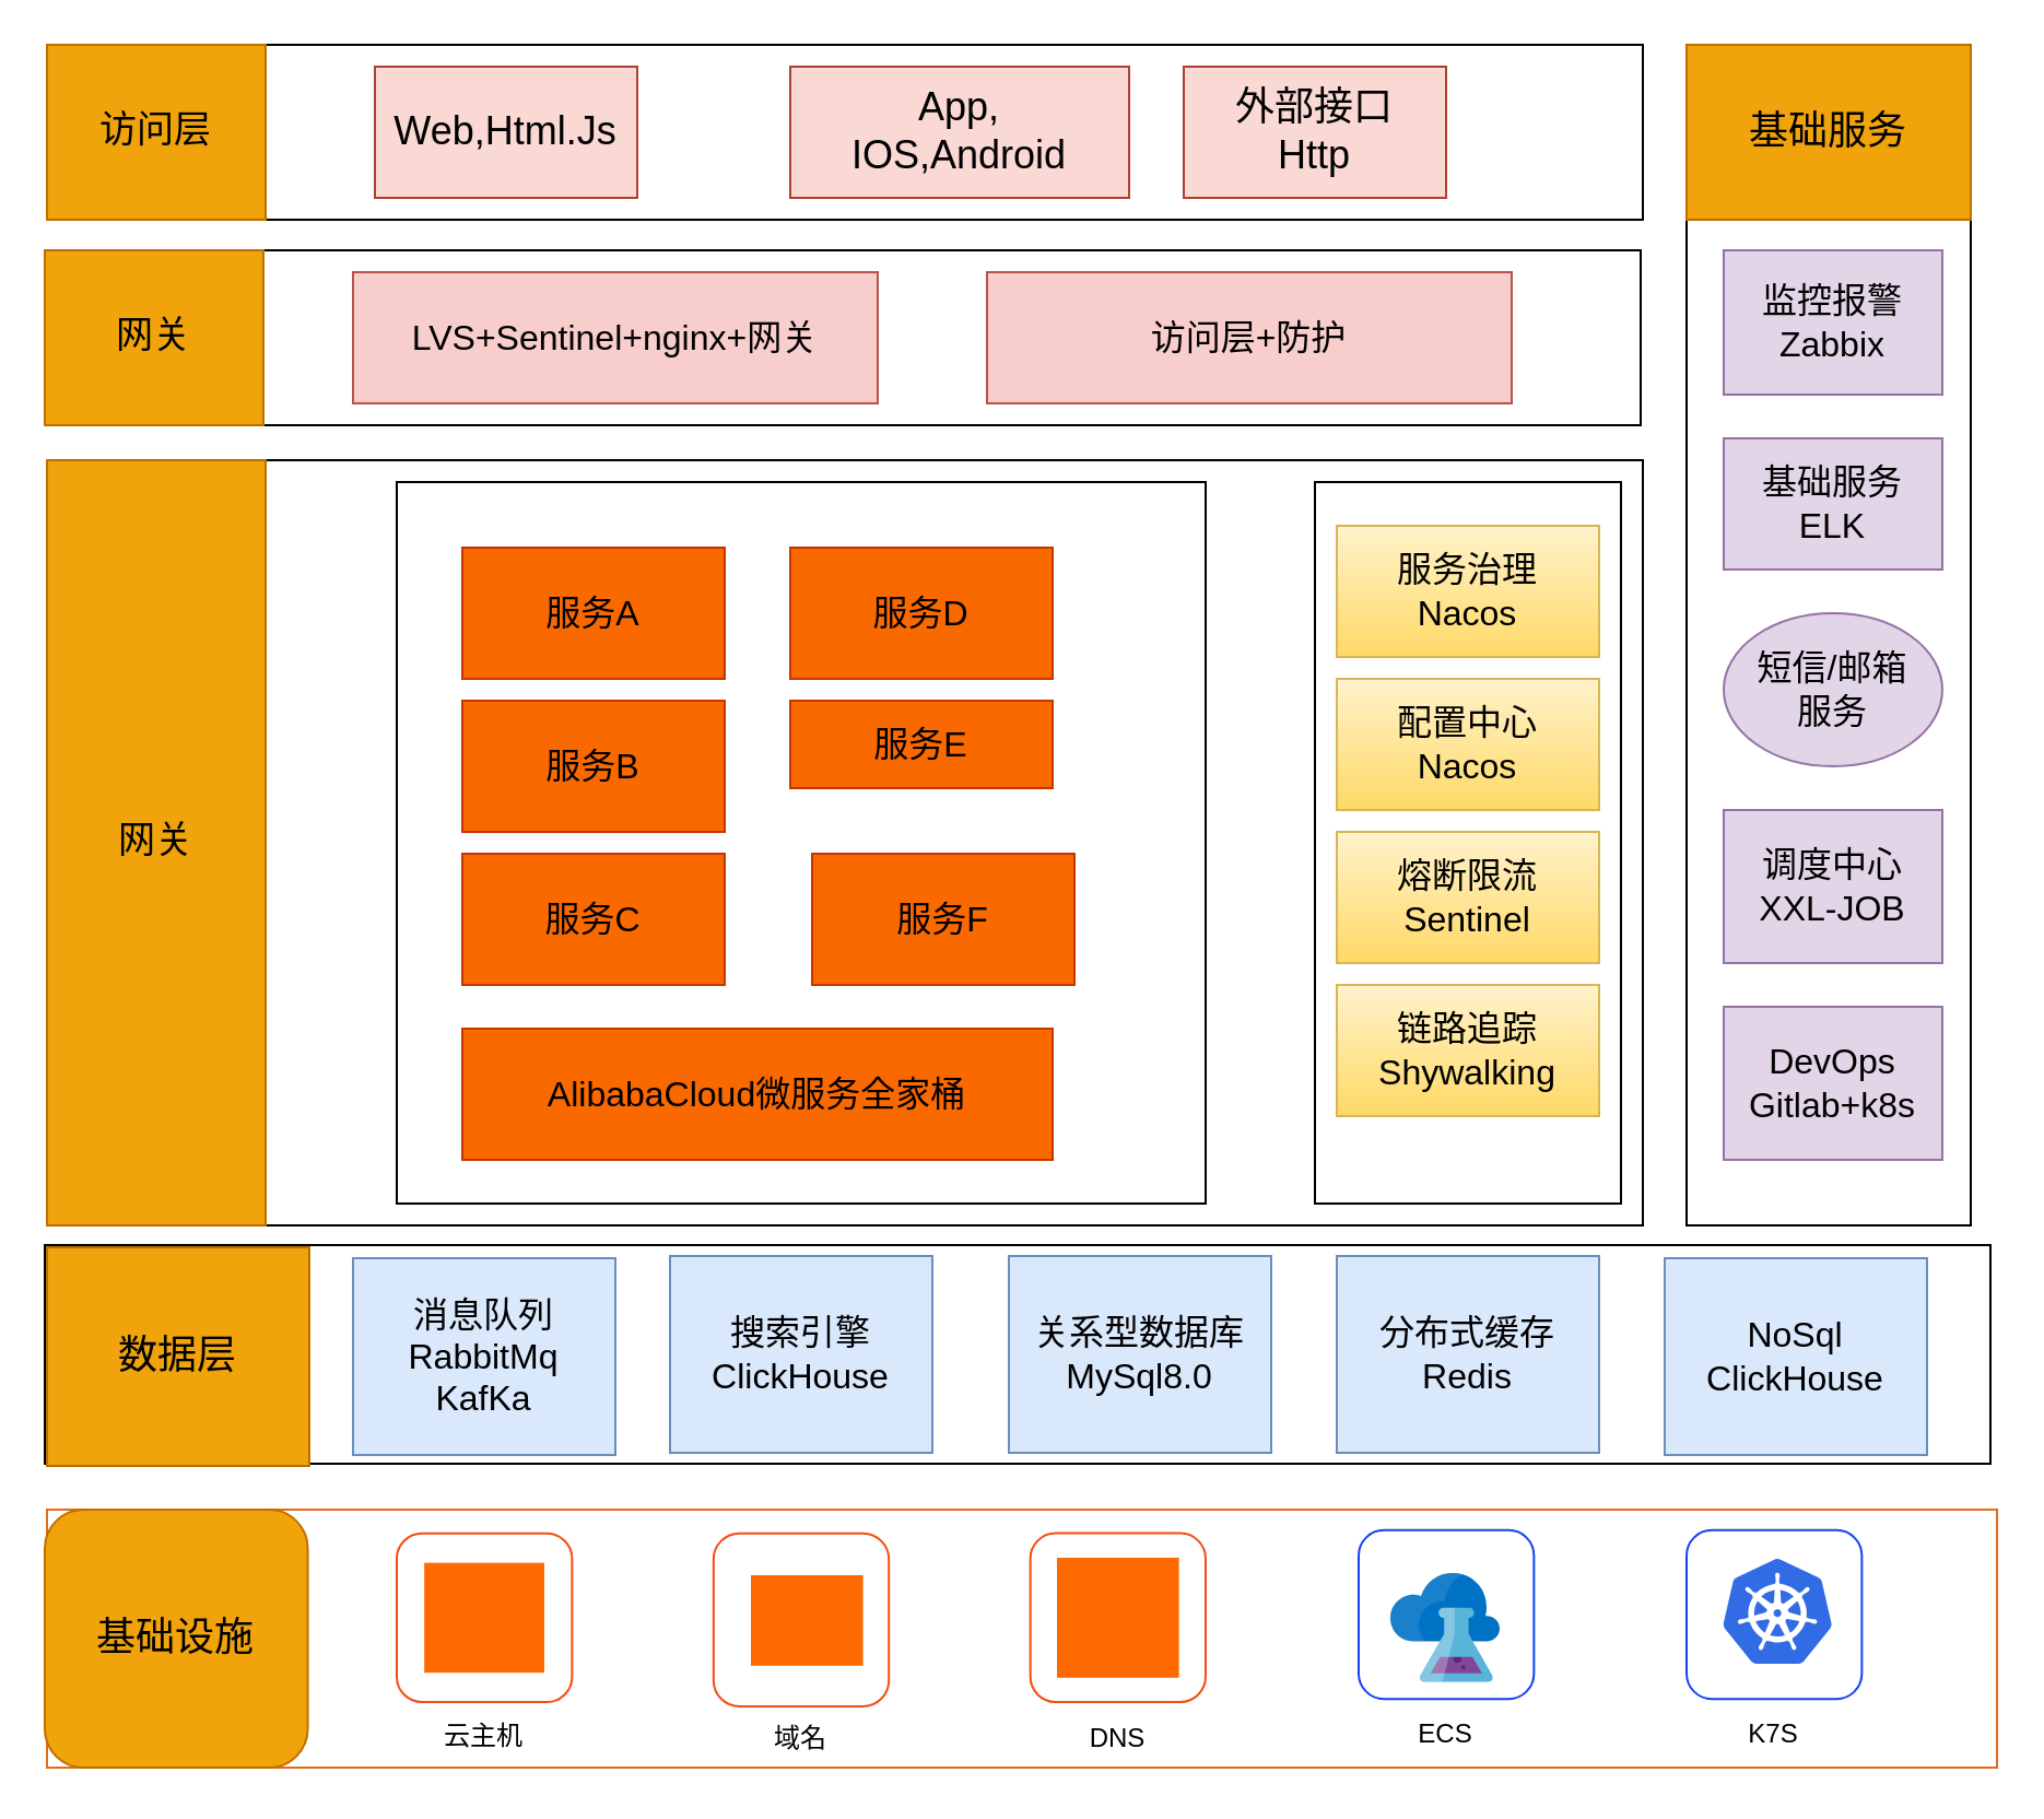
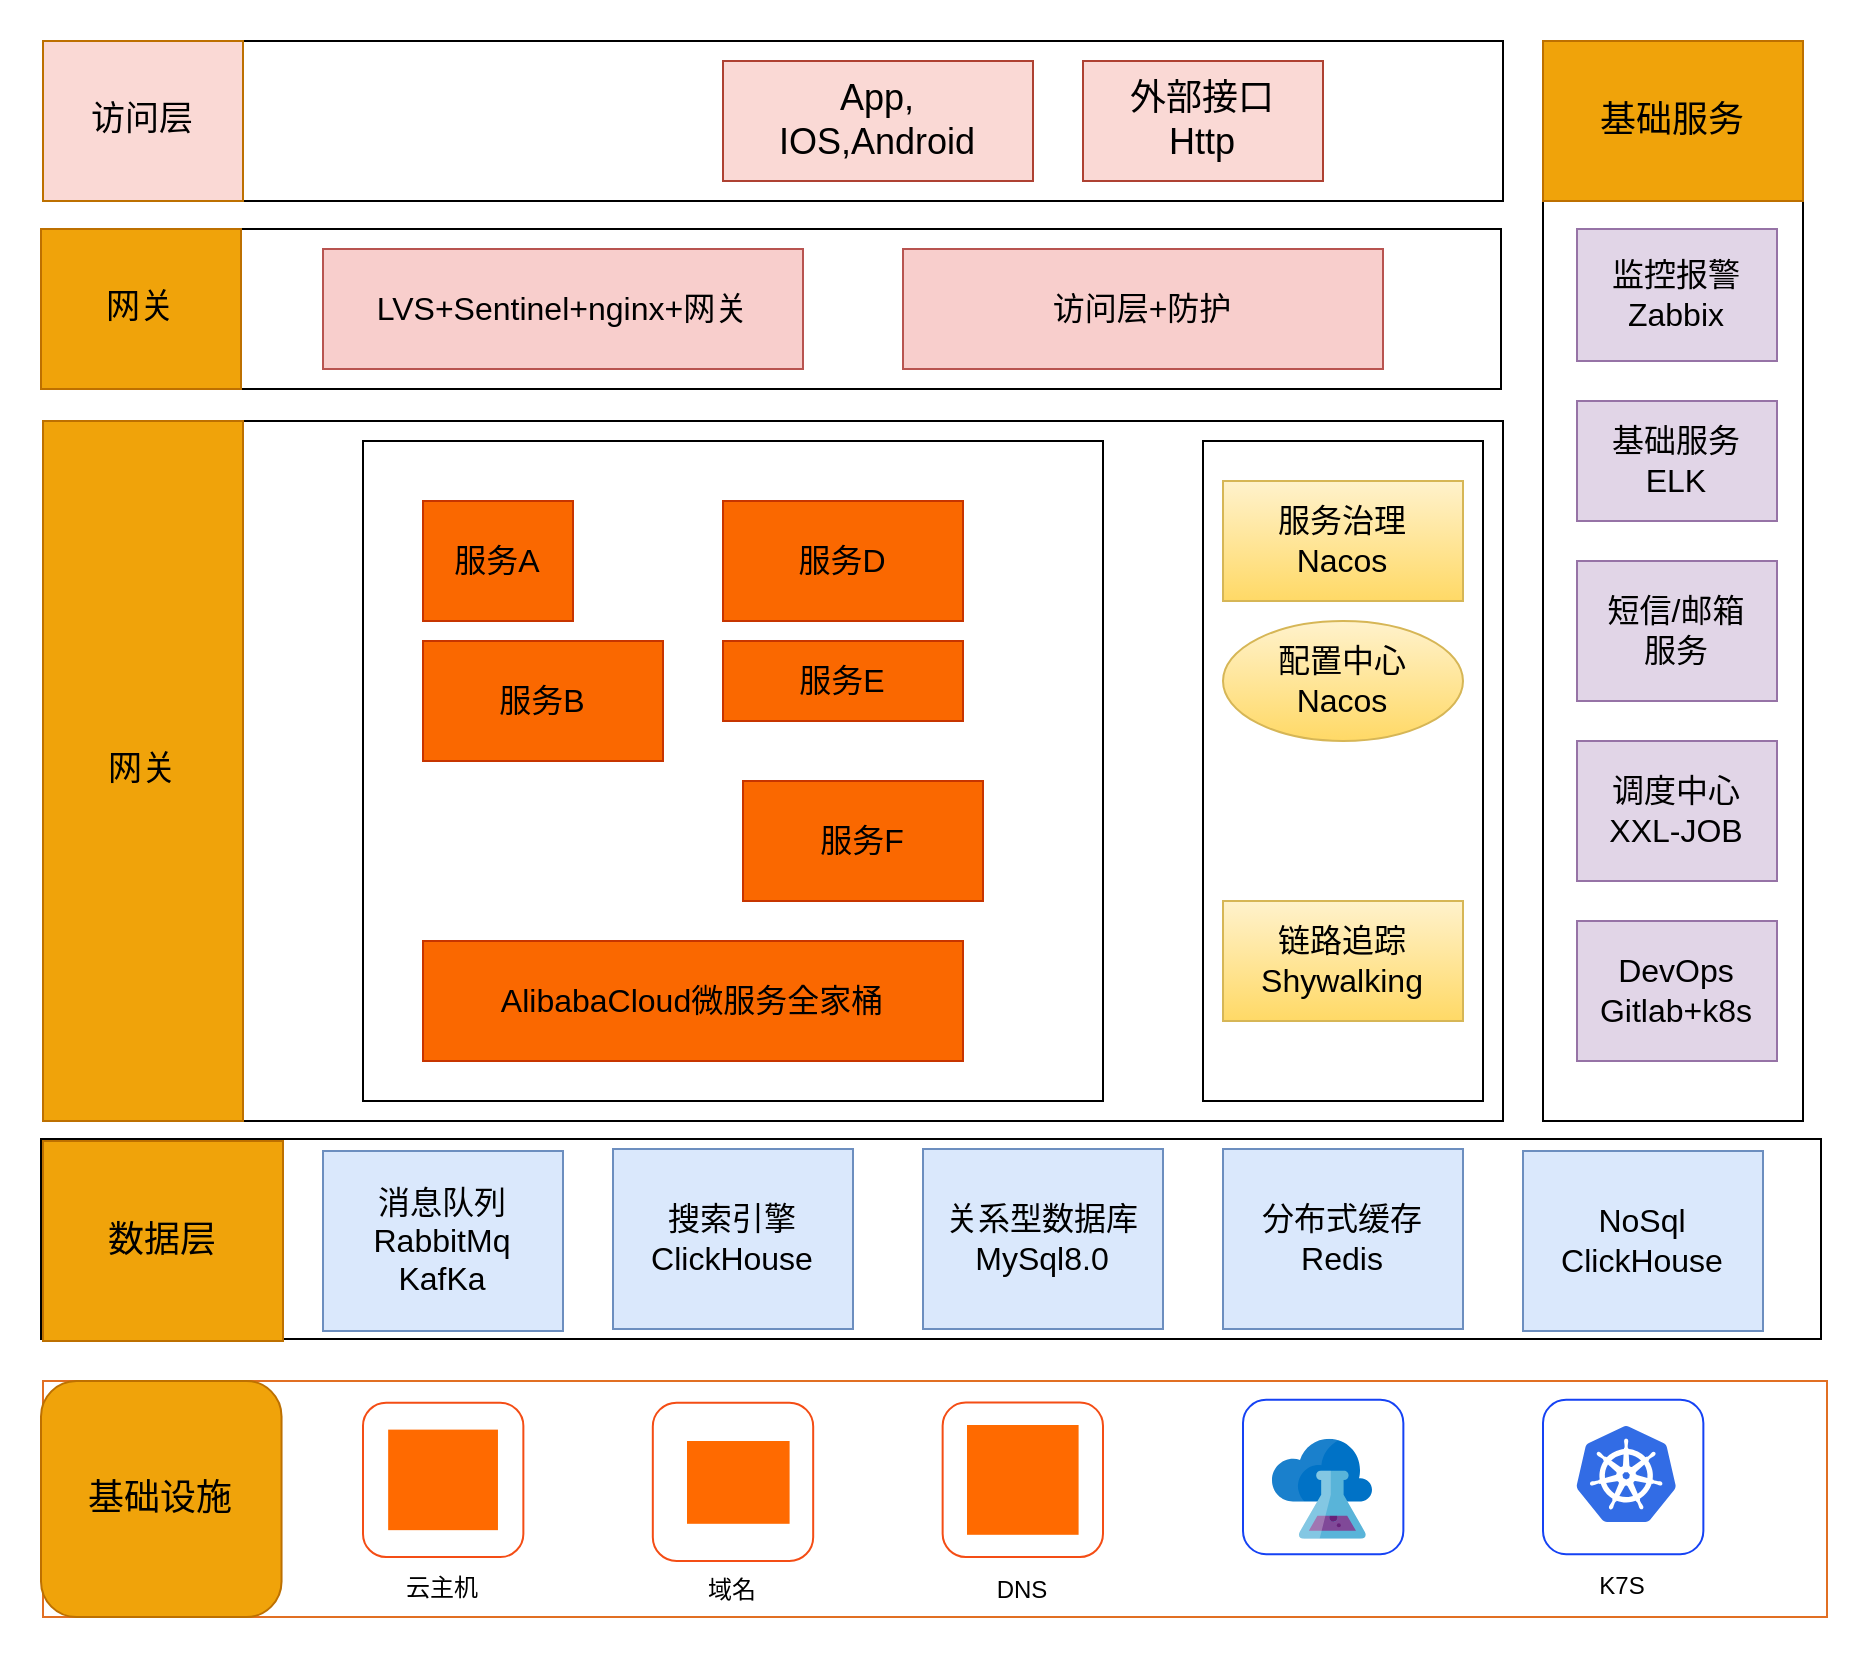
- <mxCell id="7" value="访问层" style="rounded=0;whiteSpace=wrap;html=1;fontSize=17;fillColor=#f0a30a;strokeColor=#BD7000;fontColor=#000000;" vertex="1" parent="1"><mxGeometry x="21" y="20" width="100" height="80" as="geometry" /></mxCell>
+ <mxCell id="7" value="访问层" style="rounded=0;whiteSpace=wrap;html=1;fontSize=17;fillColor=#fad9d5;strokeColor=#BD7000;fontColor=#000000;" vertex="1" parent="1"><mxGeometry x="21" y="20" width="100" height="80" as="geometry" /></mxCell>
- <mxCell id="12" value="Web,Html.Js" style="rounded=0;whiteSpace=wrap;html=1;fillColor=#fad9d5;strokeColor=#ae4132;fontSize=18;" vertex="1" parent="1"><mxGeometry x="171" y="30" width="120" height="60" as="geometry" /></mxCell>
- <mxCell id="23" value="服务A" style="rounded=0;whiteSpace=wrap;html=1;fillColor=#fa6800;fontColor=#000000;strokeColor=#C73500;fontSize=16;" vertex="1" parent="1"><mxGeometry x="211" y="250" width="120" height="60" as="geometry" /></mxCell>
+ <mxCell id="23" value="服务A" style="rounded=0;whiteSpace=wrap;html=1;fillColor=#fa6800;fontColor=#000000;strokeColor=#C73500;fontSize=16;" vertex="1" parent="1"><mxGeometry x="211" y="250" width="75" height="60" as="geometry" /></mxCell>
- <mxCell id="18" value="短信/邮箱&lt;div&gt;服务&lt;/div&gt;" style="ellipse;whiteSpace=wrap;html=1;fillColor=#e1d5e7;strokeColor=#9673a6;fontSize=16;" vertex="1" parent="1"><mxGeometry x="788" y="280" width="100" height="70" as="geometry" /></mxCell>
+ <mxCell id="18" value="短信/邮箱&lt;div&gt;服务&lt;/div&gt;" style="rounded=0;whiteSpace=wrap;html=1;fillColor=#e1d5e7;strokeColor=#9673a6;fontSize=16;" vertex="1" parent="1"><mxGeometry x="788" y="280" width="100" height="70" as="geometry" /></mxCell>
- <mxCell id="31" value="配置中心&lt;br&gt;&lt;div&gt;Nacos&lt;/div&gt;" style="rounded=0;whiteSpace=wrap;html=1;fillColor=#fff2cc;gradientColor=#ffd966;strokeColor=#d6b656;fontSize=16;" vertex="1" parent="1"><mxGeometry x="611" y="310" width="120" height="60" as="geometry" /></mxCell>
+ <mxCell id="31" value="配置中心&lt;br&gt;&lt;div&gt;Nacos&lt;/div&gt;" style="ellipse;whiteSpace=wrap;html=1;fillColor=#fff2cc;gradientColor=#ffd966;strokeColor=#d6b656;fontSize=16;" vertex="1" parent="1"><mxGeometry x="611" y="310" width="120" height="60" as="geometry" /></mxCell>
- <mxCell id="32" value="熔断限流&lt;div&gt;Sentinel&lt;/div&gt;" style="rounded=0;whiteSpace=wrap;html=1;fillColor=#fff2cc;gradientColor=#ffd966;strokeColor=#d6b656;fontSize=16;" vertex="1" parent="1"><mxGeometry x="611" y="380" width="120" height="60" as="geometry" /></mxCell>
- <mxCell id="25" value="服务C" style="rounded=0;whiteSpace=wrap;html=1;fillColor=#fa6800;fontColor=#000000;strokeColor=#C73500;fontSize=16;" vertex="1" parent="1"><mxGeometry x="211" y="390" width="120" height="60" as="geometry" /></mxCell>
- <mxCell id="52" value="ECS" style="rounded=0;whiteSpace=wrap;html=1;fillColor=none;strokeColor=none;" vertex="1" parent="50"><mxGeometry y="78.6" width="80.18" height="30" as="geometry" /></mxCell>
